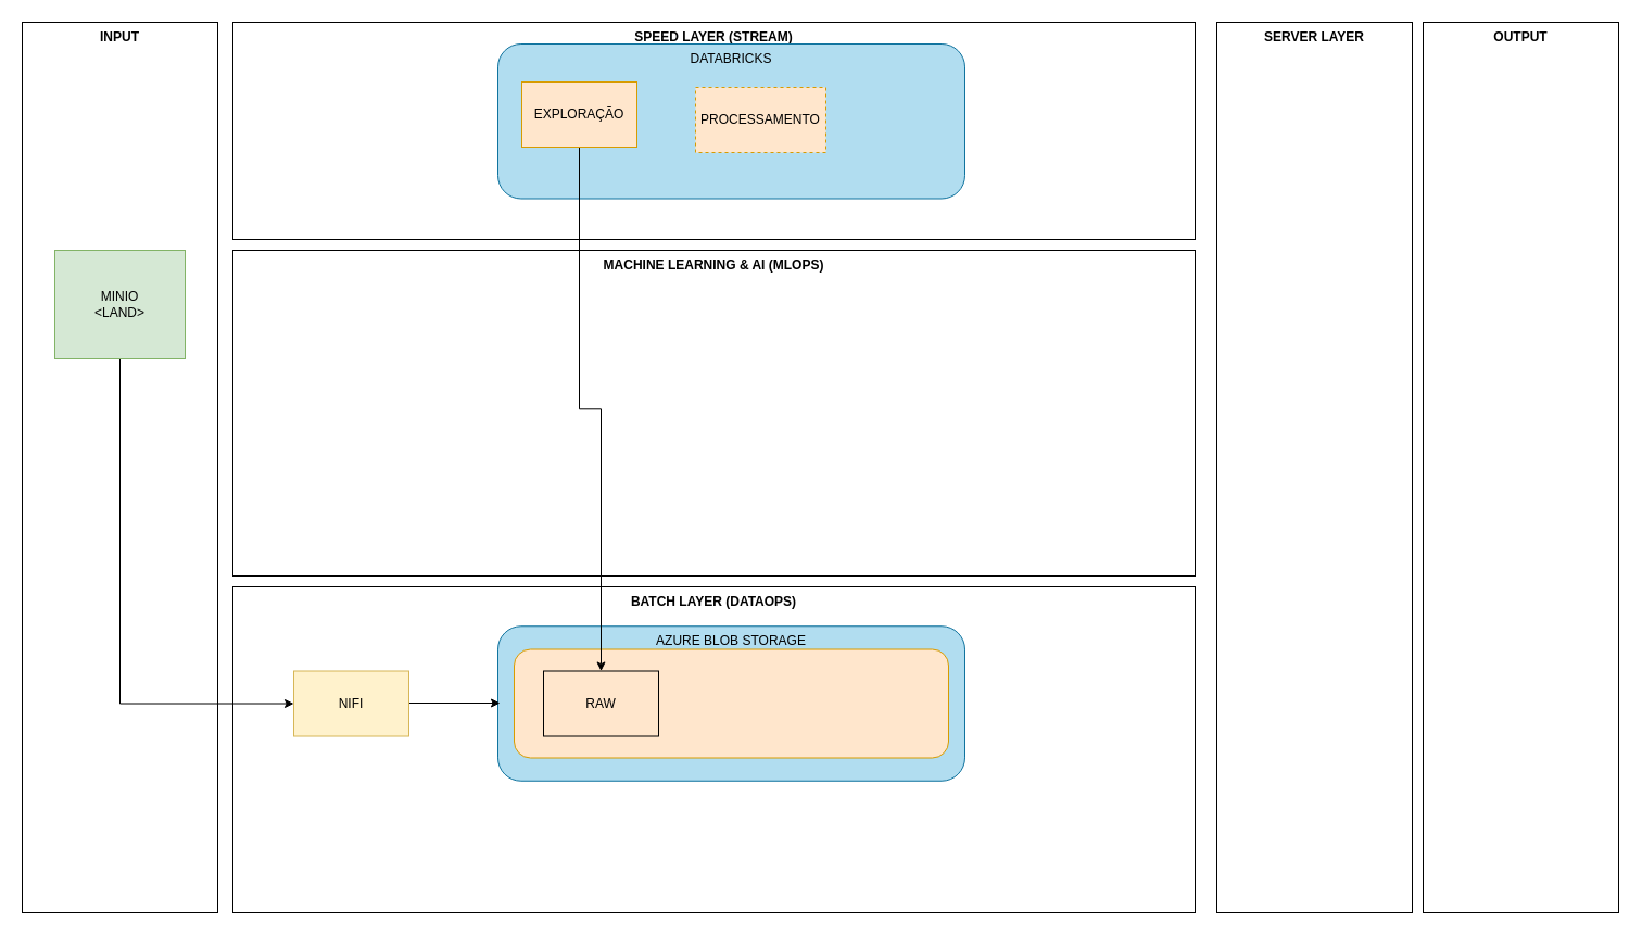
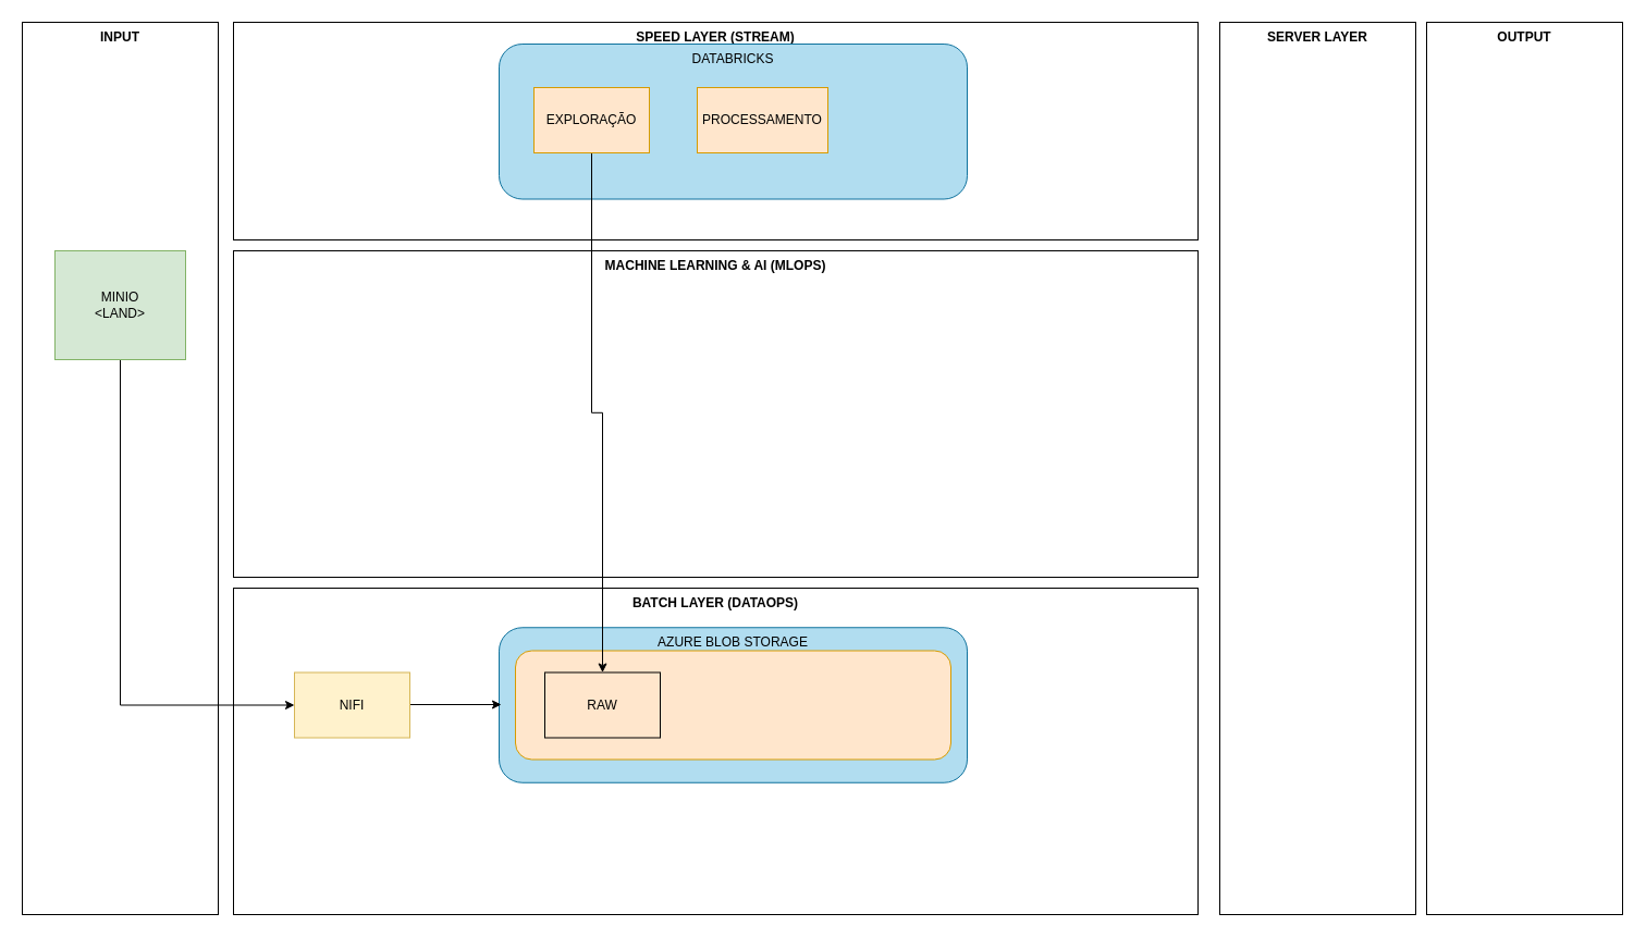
- <mxCell id="17" value="EXPLORAÇÃO" style="rounded=0;whiteSpace=wrap;html=1;fillColor=#ffe6cc;strokeColor=#d79b00;" vertex="1" parent="1"><mxGeometry x="480" y="75" width="106" height="60" as="geometry" /></mxCell>
+ <mxCell id="17" value="EXPLORAÇÃO" style="rounded=0;whiteSpace=wrap;html=1;fillColor=#ffe6cc;strokeColor=#d79b00;" vertex="1" parent="1"><mxGeometry x="490" y="80" width="106" height="60" as="geometry" /></mxCell>
- <mxCell id="18" value="PROCESSAMENTO" style="rounded=0;whiteSpace=wrap;html=1;fillColor=#ffe6cc;strokeColor=#d79b00;dashed=1;" vertex="1" parent="1"><mxGeometry x="640" y="80" width="120" height="60" as="geometry" /></mxCell>
+ <mxCell id="18" value="PROCESSAMENTO" style="rounded=0;whiteSpace=wrap;html=1;fillColor=#ffe6cc;strokeColor=#d79b00;" vertex="1" parent="1"><mxGeometry x="640" y="80" width="120" height="60" as="geometry" /></mxCell>
